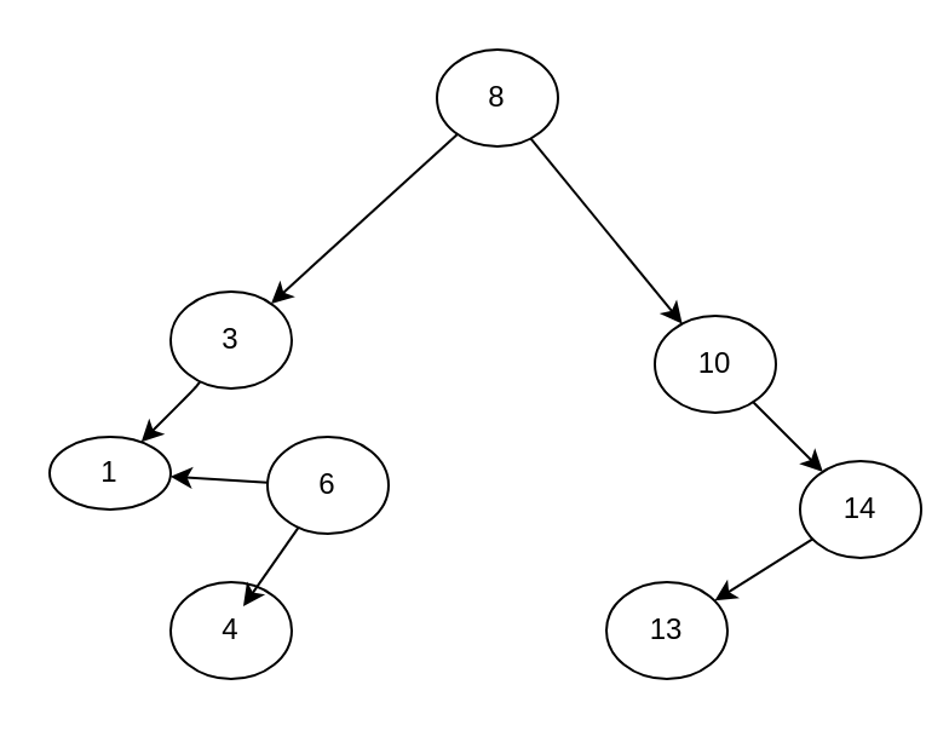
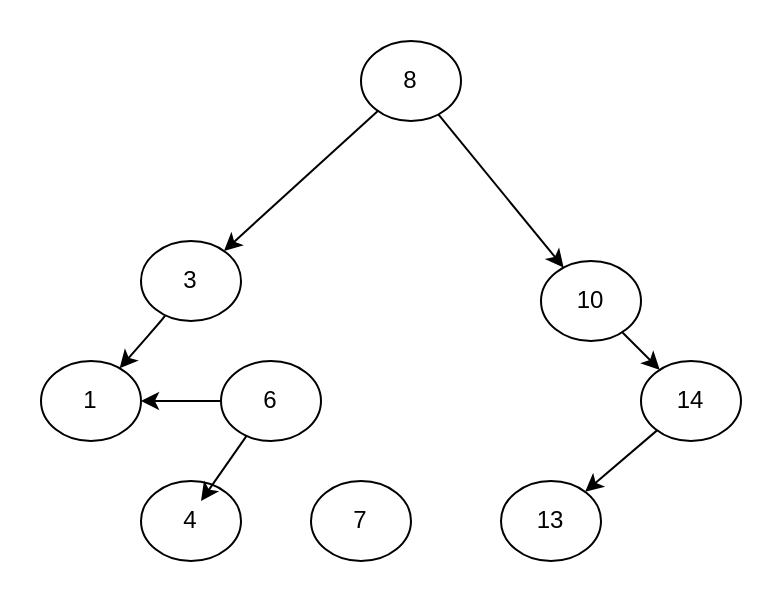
- <mxCell id="5" value="1" style="ellipse;whiteSpace=wrap;html=1;" parent="1" vertex="1"><mxGeometry x="20" y="180" width="50" height="30" as="geometry" /></mxCell>
+ <mxCell id="5" value="1" style="ellipse;whiteSpace=wrap;html=1;" parent="1" vertex="1"><mxGeometry x="20" y="180" width="50" height="40" as="geometry" /></mxCell>
- <mxCell id="10" value="14" style="ellipse;whiteSpace=wrap;html=1;" parent="1" vertex="1"><mxGeometry x="330" y="190" width="50" height="40" as="geometry" /></mxCell>
+ <mxCell id="10" value="14" style="ellipse;whiteSpace=wrap;html=1;" parent="1" vertex="1"><mxGeometry x="320" y="180" width="50" height="40" as="geometry" /></mxCell>
+ <mxCell id="14" value="7" style="ellipse;whiteSpace=wrap;html=1;" parent="1" vertex="1"><mxGeometry x="155" y="240" width="50" height="40" as="geometry" /></mxCell>
